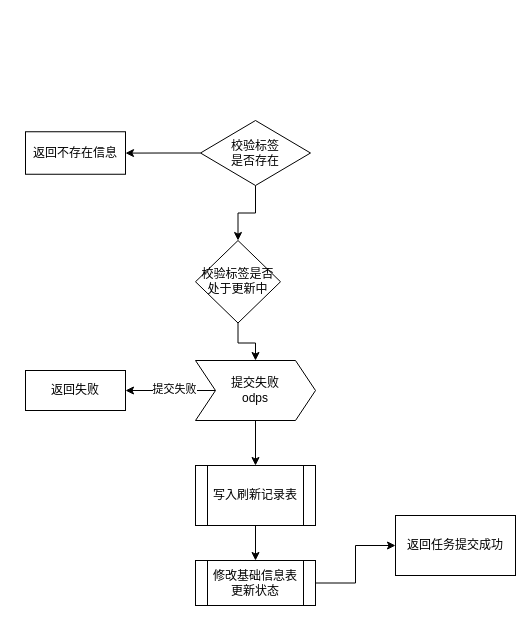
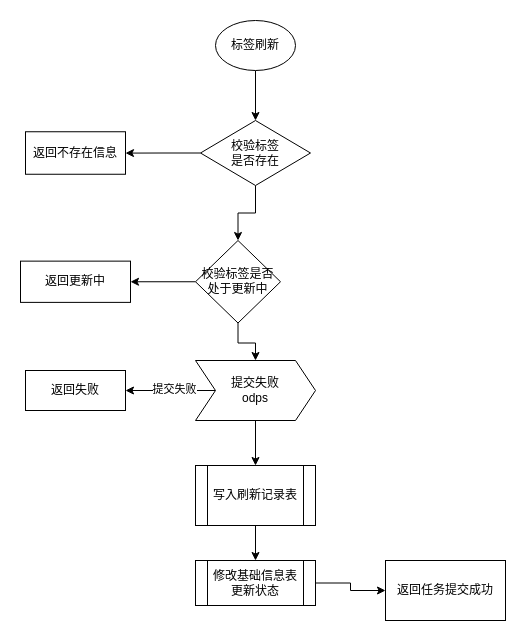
+ <mxCell id="3" value="标签刷新" style="ellipse;whiteSpace=wrap;html=1;" vertex="1" parent="1"><mxGeometry x="215" y="20" width="80" height="50" as="geometry" /></mxCell>
+ <mxCell id="2" value="" style="edgeStyle=orthogonalEdgeStyle;rounded=0;orthogonalLoop=1;jettySize=auto;html=1;" edge="1" parent="1" source="3" target="6"><mxGeometry relative="1" as="geometry" /></mxCell>
+ <mxCell id="11" value="返回更新中" style="whiteSpace=wrap;html=1;" vertex="1" parent="1"><mxGeometry x="20" y="260.63" width="110" height="41.25" as="geometry" /></mxCell>
+ <mxCell id="8" value="" style="edgeStyle=orthogonalEdgeStyle;rounded=0;orthogonalLoop=1;jettySize=auto;html=1;" edge="1" parent="1" source="10" target="11"><mxGeometry relative="1" as="geometry" /></mxCell>
- <mxCell id="21" value="返回任务提交成功" style="whiteSpace=wrap;html=1;" vertex="1" parent="1"><mxGeometry x="395" y="515" width="120" height="60" as="geometry" /></mxCell>
+ <mxCell id="21" value="返回任务提交成功" style="whiteSpace=wrap;html=1;" vertex="1" parent="1"><mxGeometry x="385" y="560" width="120" height="60" as="geometry" /></mxCell>
